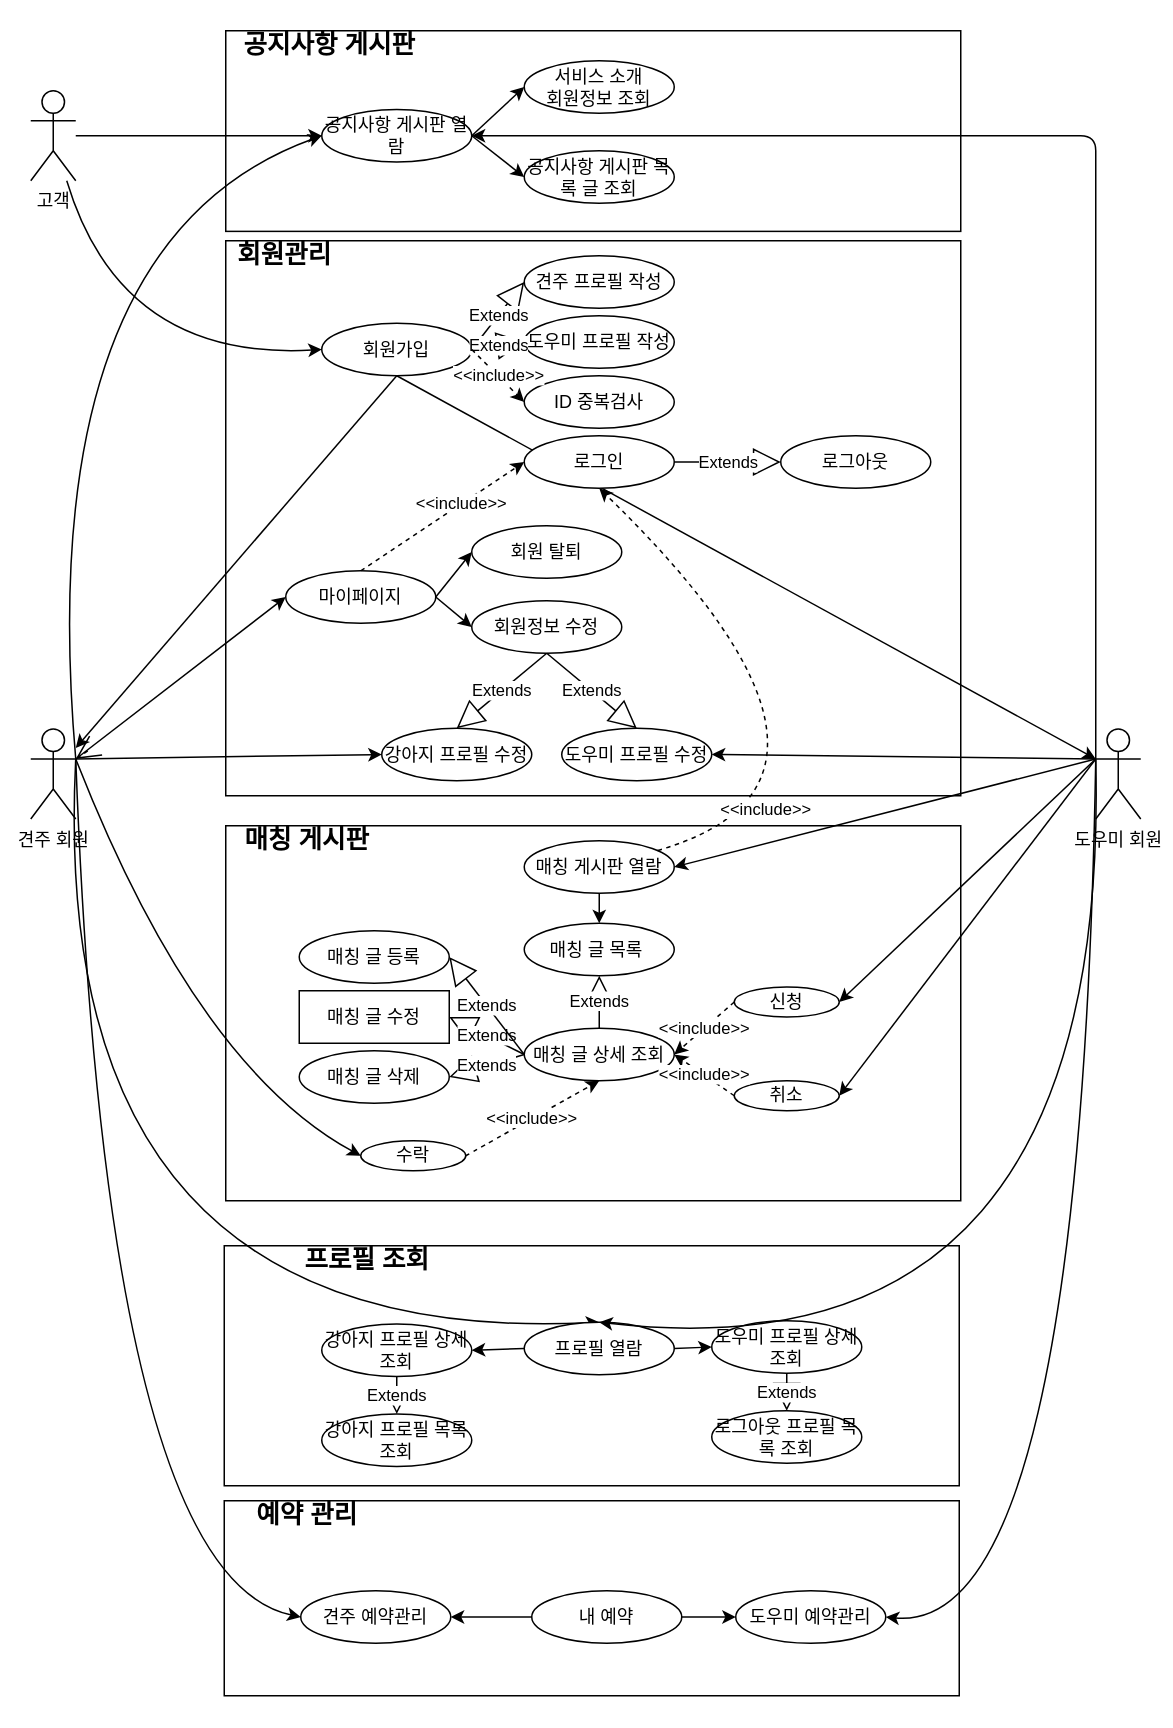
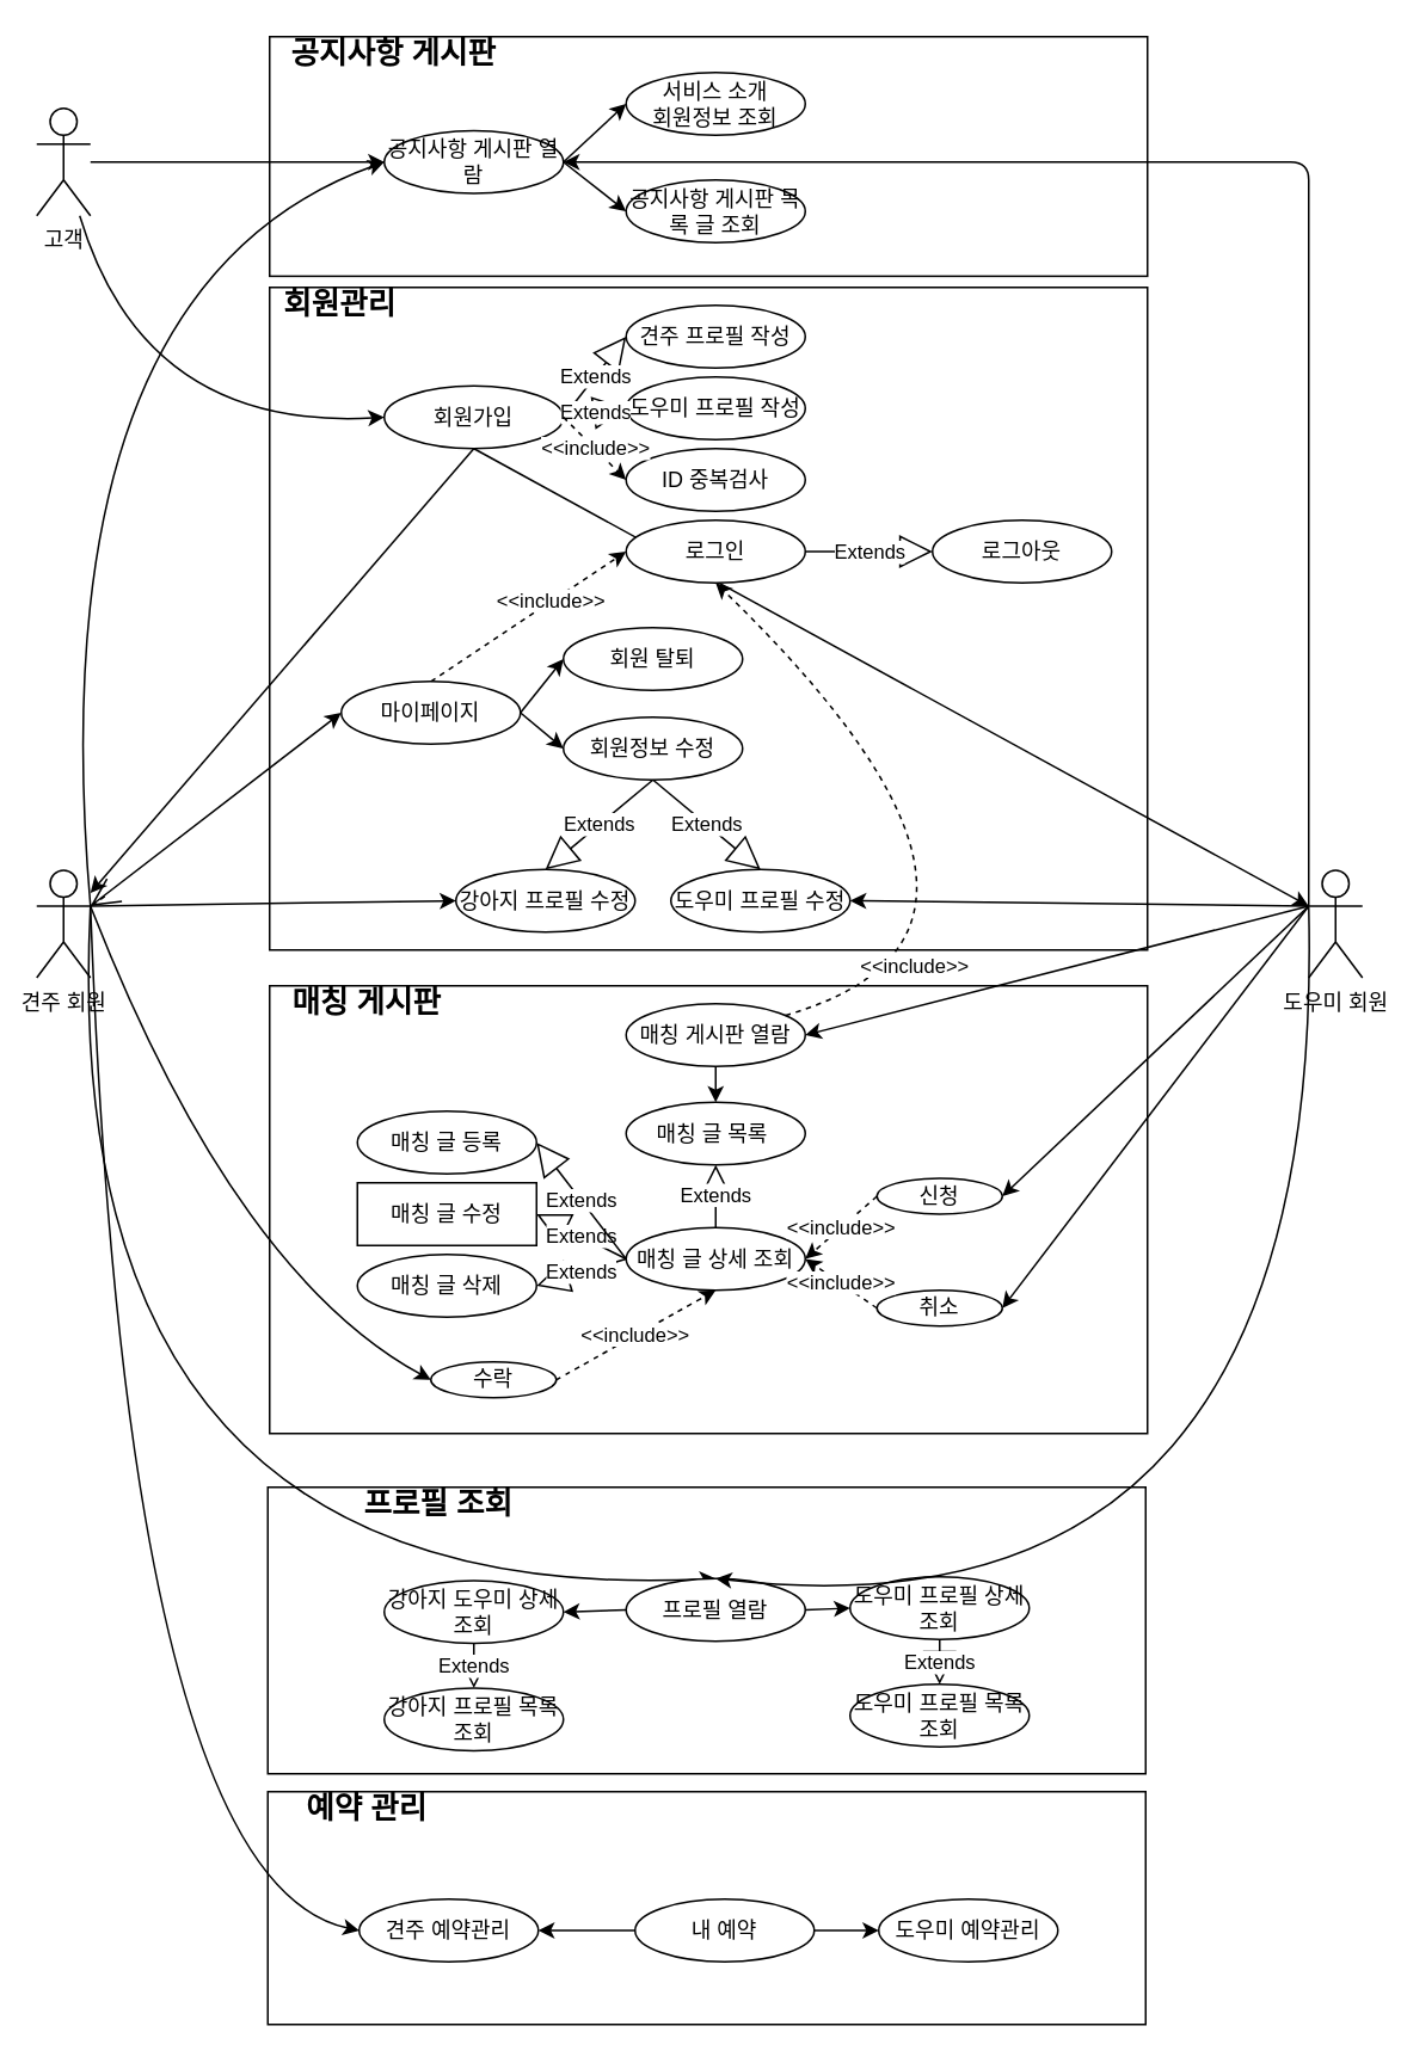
- <mxCell id="76" value="" style="endArrow=classic;html=1;curved=1;exitX=0;exitY=0.333;exitDx=0;exitDy=0;exitPerimeter=0;entryX=1;entryY=0.5;entryDx=0;entryDy=0;" parent="1" source="24" target="50" edge="1"><mxGeometry width="50" height="50" relative="1" as="geometry"><mxPoint x="124" y="515.5" as="sourcePoint" /><mxPoint x="174" y="927.5" as="targetPoint" /><Array as="points"><mxPoint x="720" y="1090" /></Array></mxGeometry></mxCell>
- <mxCell id="34" value="강아지 프로필 상세 조회" style="ellipse;whiteSpace=wrap;html=1;" parent="1" vertex="1"><mxGeometry x="214" y="882.12" width="100" height="35" as="geometry" /></mxCell>
+ <mxCell id="34" value="강아지 도우미 상세 조회" style="ellipse;whiteSpace=wrap;html=1;" parent="1" vertex="1"><mxGeometry x="214" y="882.12" width="100" height="35" as="geometry" /></mxCell>
- <mxCell id="66" value="로그아웃 프로필 목록 조회" style="ellipse;whiteSpace=wrap;html=1;" parent="1" vertex="1"><mxGeometry x="474" y="940" width="100" height="35" as="geometry" /></mxCell>
+ <mxCell id="66" value="도우미 프로필 목록 조회" style="ellipse;whiteSpace=wrap;html=1;" parent="1" vertex="1"><mxGeometry x="474" y="940" width="100" height="35" as="geometry" /></mxCell>
